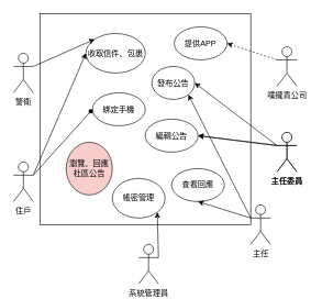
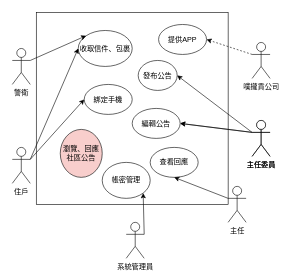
- <mxCell id="17" value="" style="endArrow=diamond;html=1;exitX=1;exitY=0.333;exitDx=0;exitDy=0;exitPerimeter=0;entryX=0;entryY=0.5;entryDx=0;entryDy=0;" edge="1" parent="1" source="8" target="11"><mxGeometry width="50" height="50" relative="1" as="geometry"><mxPoint x="320" y="160" as="sourcePoint" /><mxPoint x="370" y="110" as="targetPoint" /></mxGeometry></mxCell>
+ <mxCell id="17" value="" style="endArrow=classic;html=1;exitX=1;exitY=0.333;exitDx=0;exitDy=0;exitPerimeter=0;entryX=0;entryY=0.5;entryDx=0;entryDy=0;" edge="1" parent="1" source="8" target="11"><mxGeometry width="50" height="50" relative="1" as="geometry"><mxPoint x="320" y="160" as="sourcePoint" /><mxPoint x="370" y="110" as="targetPoint" /></mxGeometry></mxCell>
- <mxCell id="22" value="" style="endArrow=classic;html=1;entryX=1;entryY=1;entryDx=0;entryDy=0;exitX=0;exitY=0.333;exitDx=0;exitDy=0;exitPerimeter=0;" edge="1" parent="1" source="6" target="10"><mxGeometry width="50" height="50" relative="1" as="geometry"><mxPoint x="300" y="210" as="sourcePoint" /><mxPoint x="350" y="160" as="targetPoint" /></mxGeometry></mxCell>
- <mxCell id="9" value="查看回應" style="ellipse;whiteSpace=wrap;html=1;" vertex="1" parent="1"><mxGeometry x="260" y="255" width="80" height="50" as="geometry" /></mxCell>
+ <mxCell id="9" value="查看回應" style="ellipse;whiteSpace=wrap;html=1;" vertex="1" parent="1"><mxGeometry x="250" y="245" width="80" height="50" as="geometry" /></mxCell>
